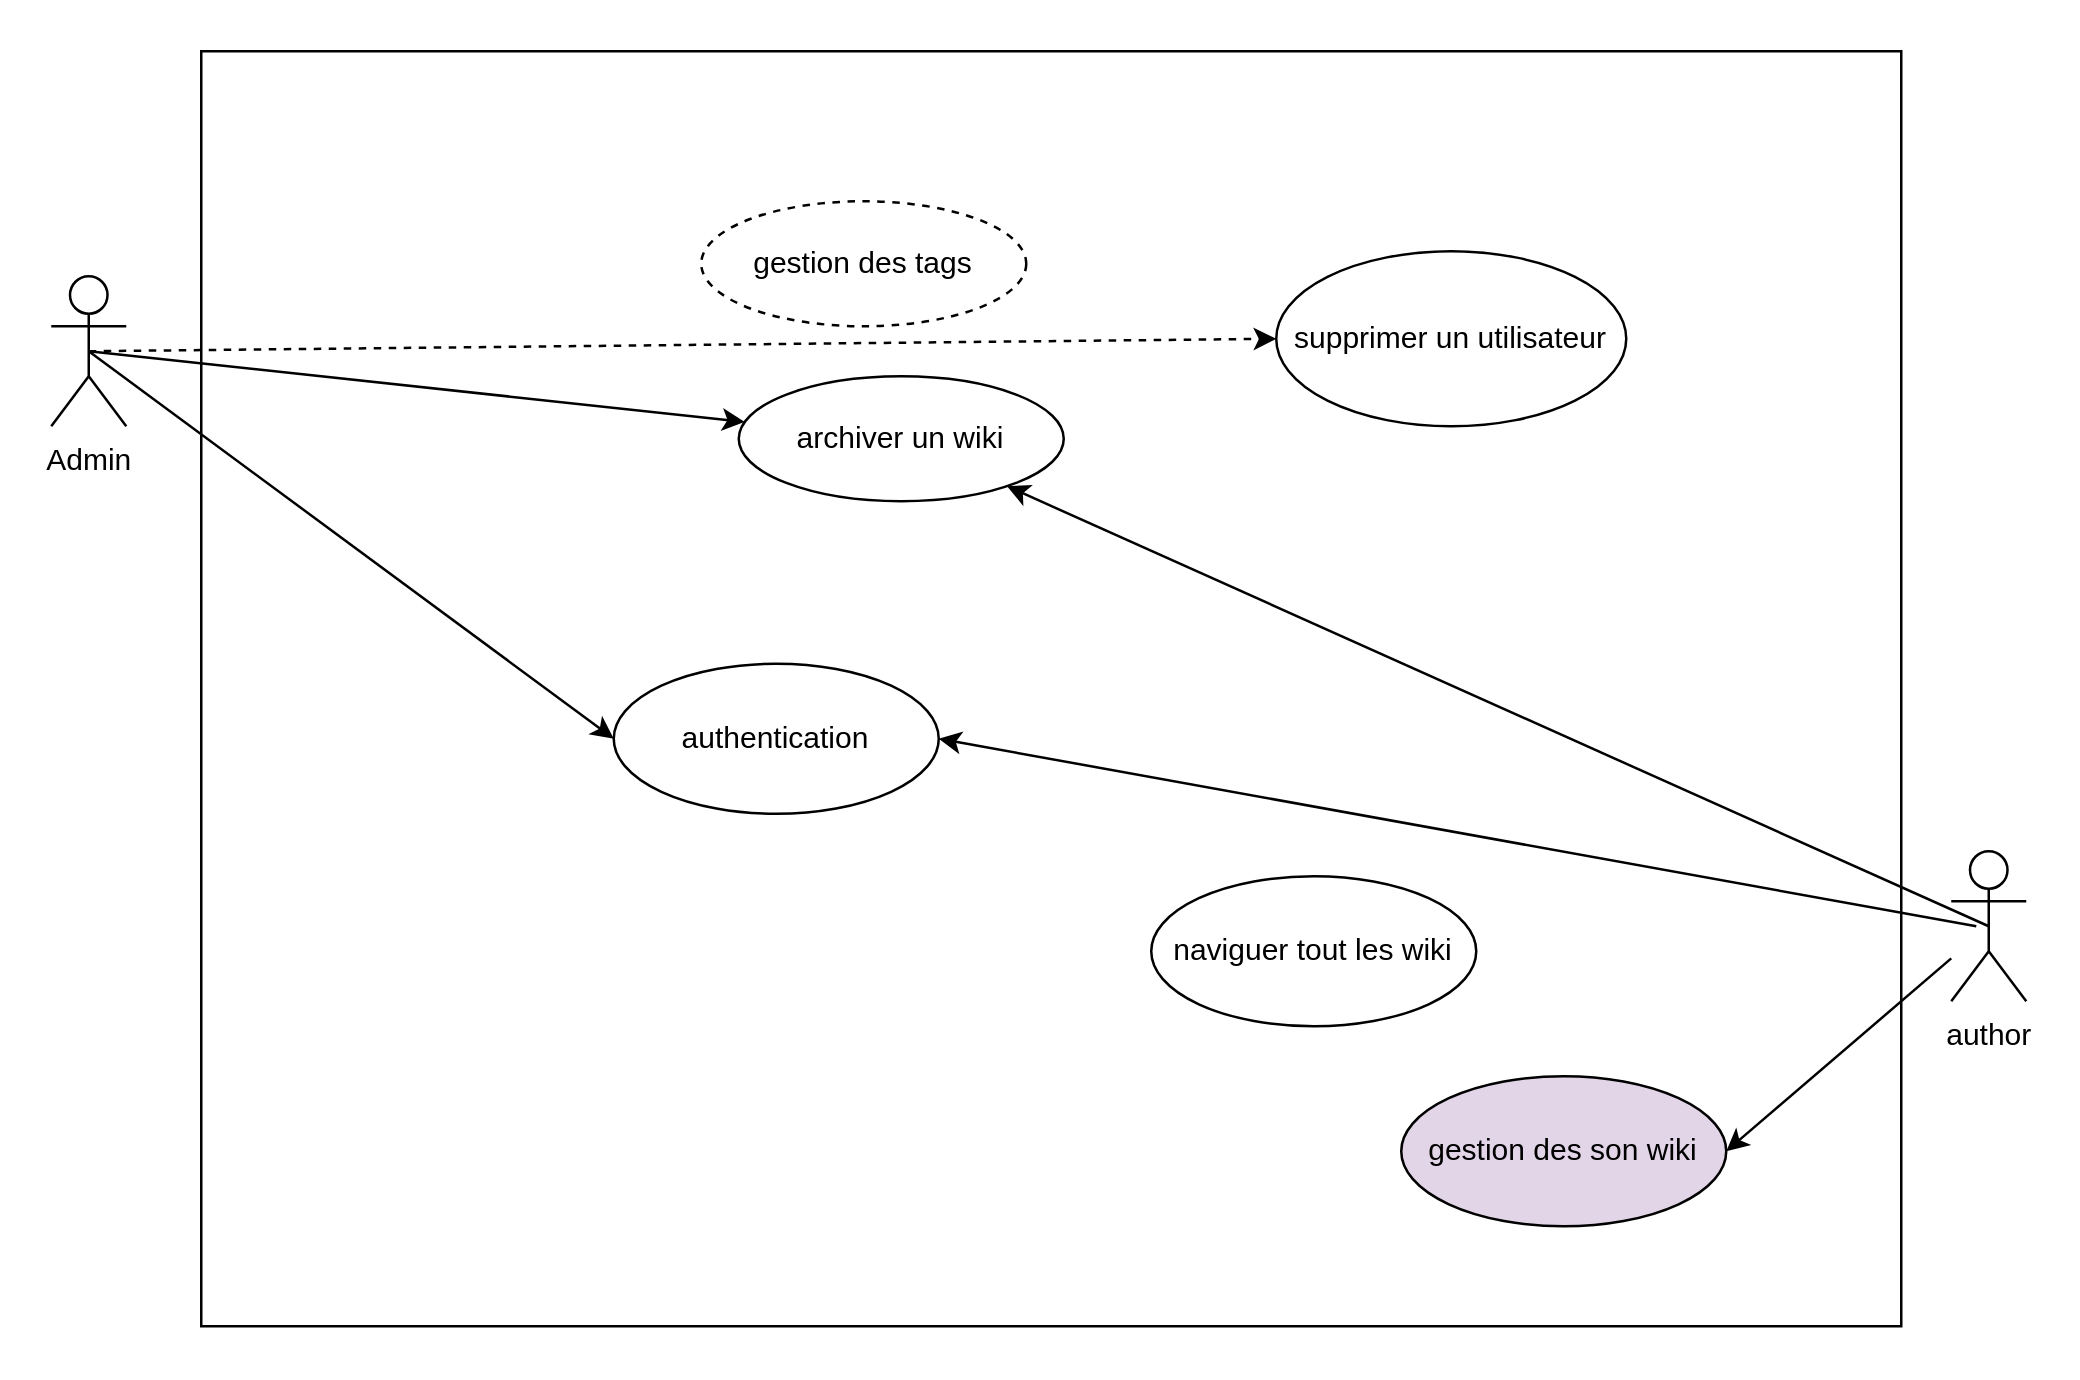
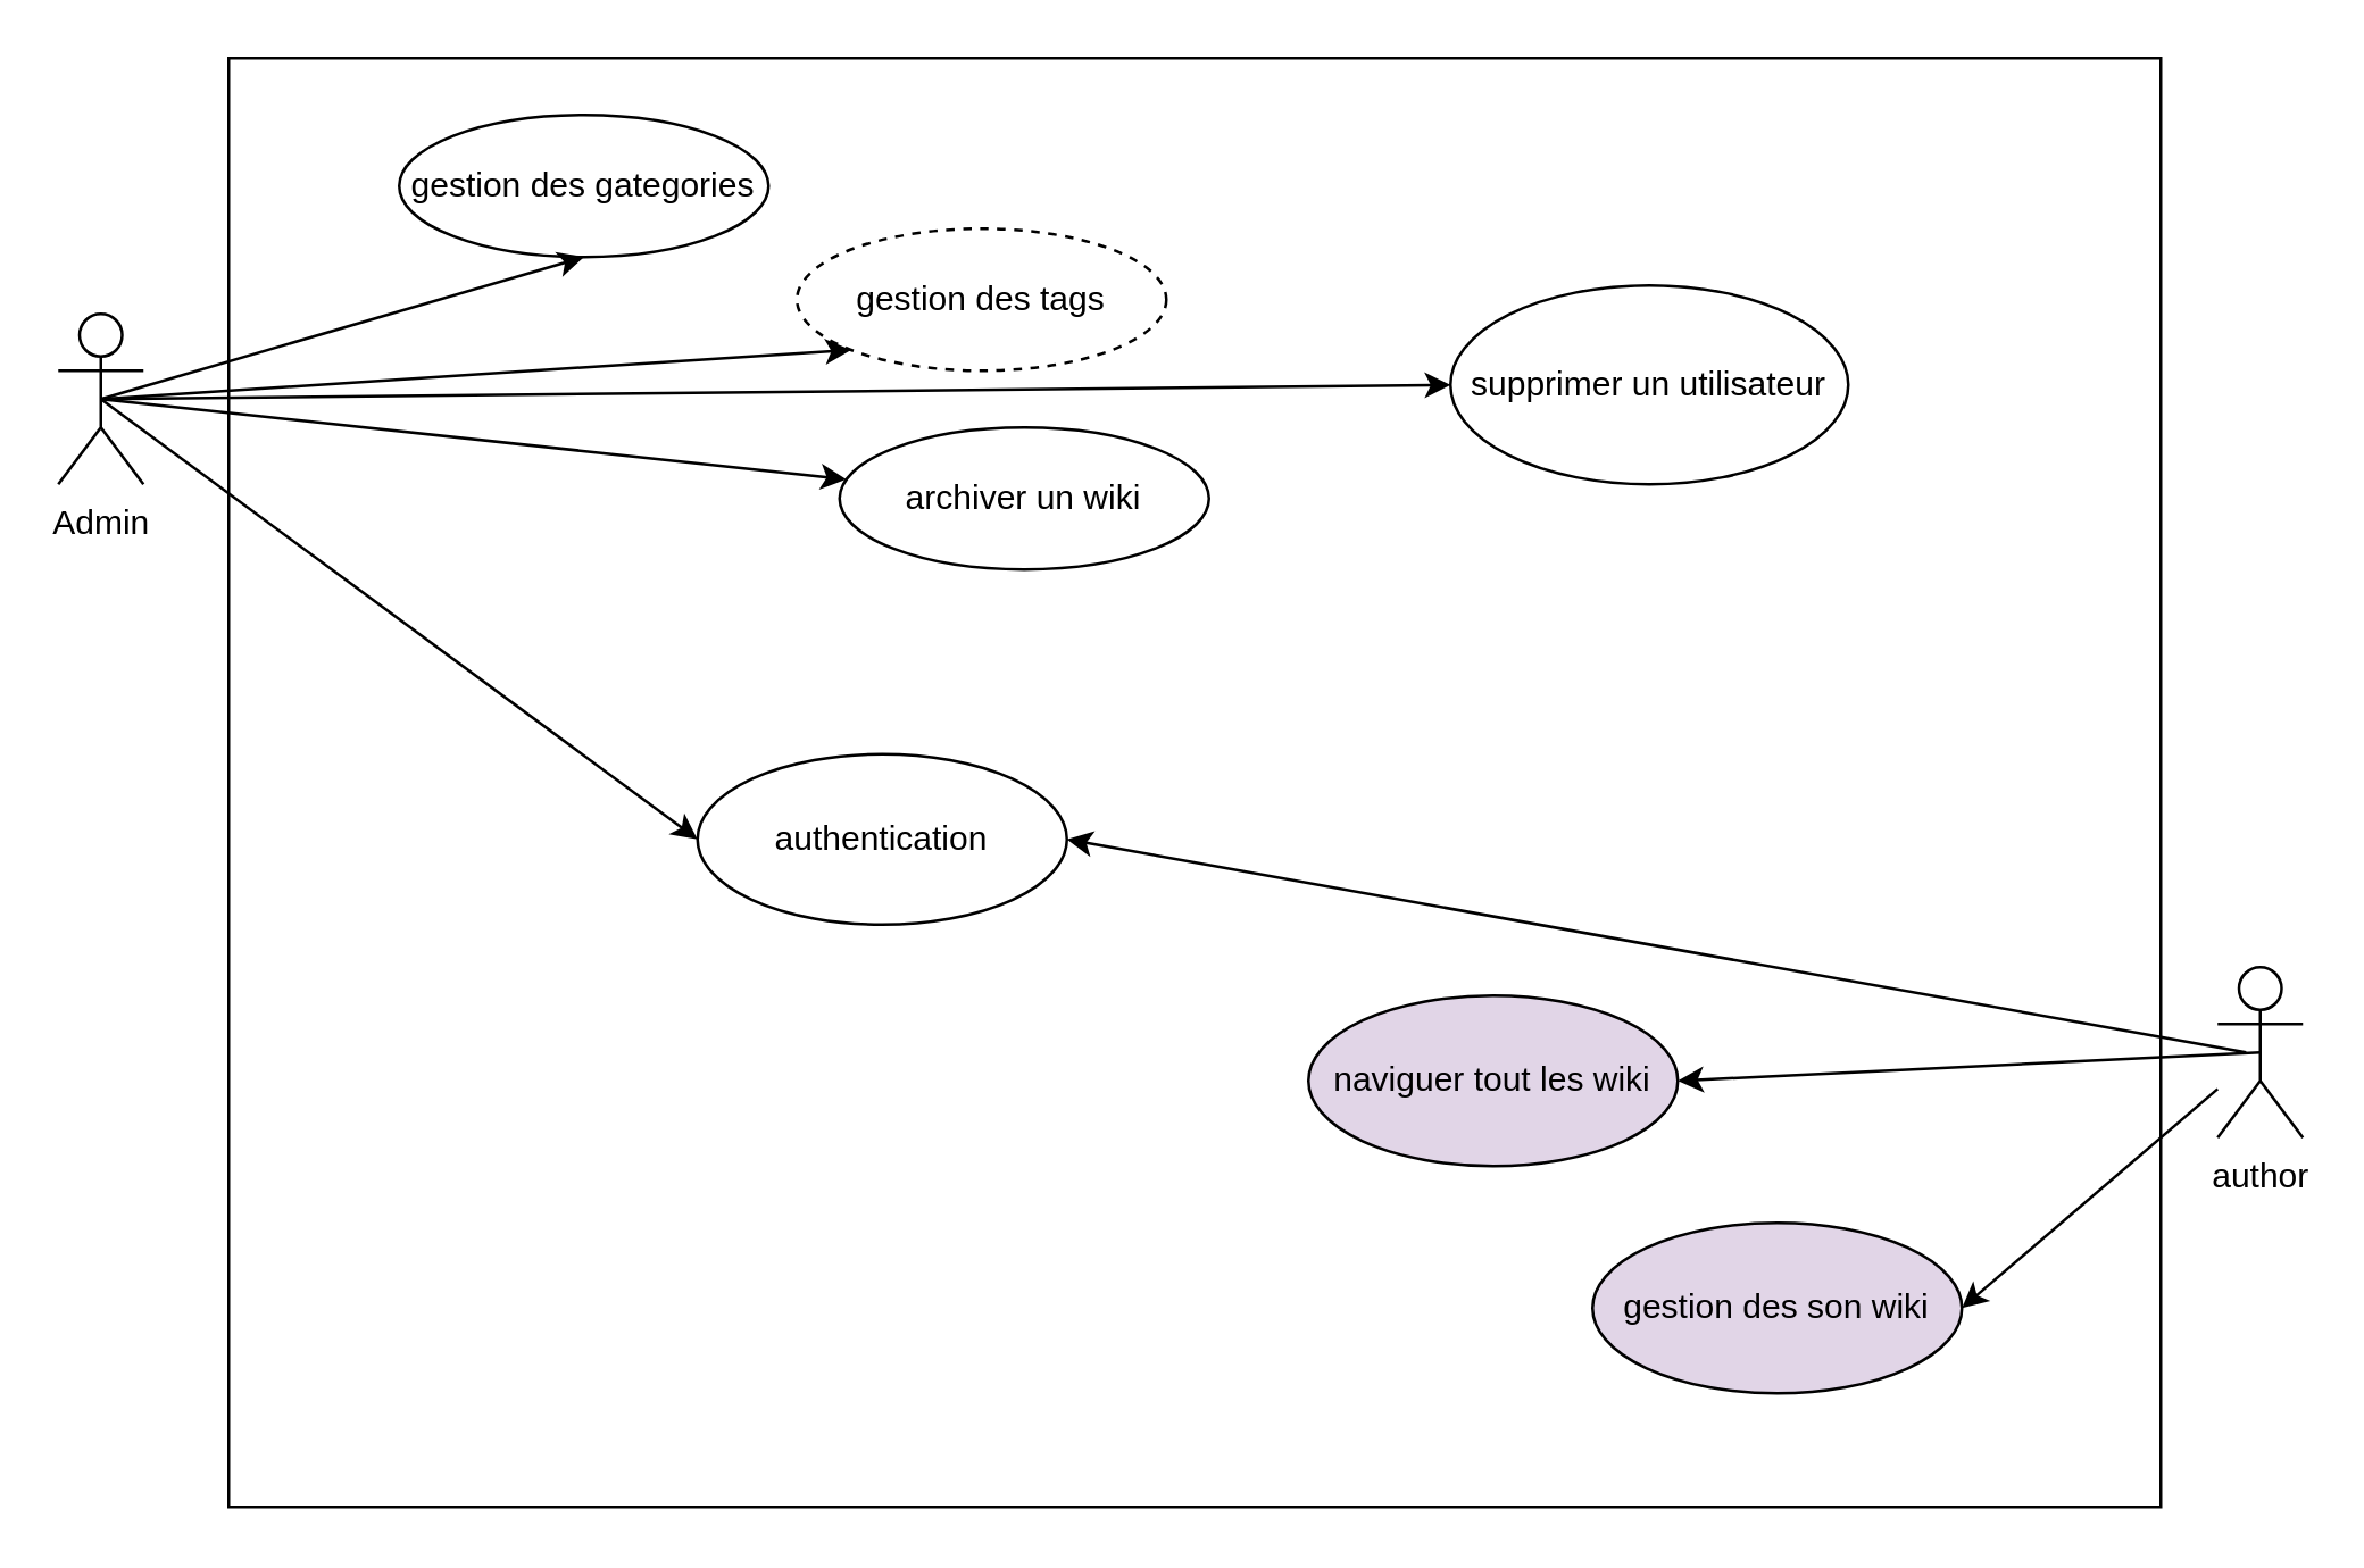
+ <mxCell id="4" value="gestion des gategories" style="ellipse;whiteSpace=wrap;html=1;" vertex="1" parent="1"><mxGeometry x="140" y="40" width="130" height="50" as="geometry" /></mxCell>
+ <mxCell id="8" value="" style="endArrow=classic;html=1;exitX=0.5;exitY=0.5;exitDx=0;exitDy=0;exitPerimeter=0;entryX=0.5;entryY=1;entryDx=0;entryDy=0;" edge="1" parent="1" source="3" target="4"><mxGeometry width="50" height="50" relative="1" as="geometry"><mxPoint x="250" y="140" as="sourcePoint" /><mxPoint x="300" y="90" as="targetPoint" /></mxGeometry></mxCell>
+ <mxCell id="9" value="" style="endArrow=classic;html=1;entryX=0;entryY=1;entryDx=0;entryDy=0;exitX=0.5;exitY=0.5;exitDx=0;exitDy=0;exitPerimeter=0;" edge="1" parent="1" source="3" target="5"><mxGeometry width="50" height="50" relative="1" as="geometry"><mxPoint x="45" y="150" as="sourcePoint" /><mxPoint x="215" y="100" as="targetPoint" /></mxGeometry></mxCell>
- <mxCell id="11" value="" style="endArrow=classic;html=1;exitX=0.5;exitY=0.5;exitDx=0;exitDy=0;exitPerimeter=0;entryX=0;entryY=0.5;entryDx=0;entryDy=0;dashed=1;" edge="1" parent="1" source="3" target="6"><mxGeometry width="50" height="50" relative="1" as="geometry"><mxPoint x="45" y="150" as="sourcePoint" /><mxPoint x="307.388" y="178.286" as="targetPoint" /></mxGeometry></mxCell>
+ <mxCell id="11" value="" style="endArrow=classic;html=1;exitX=0.5;exitY=0.5;exitDx=0;exitDy=0;exitPerimeter=0;entryX=0;entryY=0.5;entryDx=0;entryDy=0;" edge="1" parent="1" source="3" target="6"><mxGeometry width="50" height="50" relative="1" as="geometry"><mxPoint x="45" y="150" as="sourcePoint" /><mxPoint x="307.388" y="178.286" as="targetPoint" /></mxGeometry></mxCell>
- <mxCell id="15" value="" style="endArrow=classic;html=1;exitX=0.5;exitY=0.5;exitDx=0;exitDy=0;exitPerimeter=0;" edge="1" parent="1" source="12" target="7"><mxGeometry width="50" height="50" relative="1" as="geometry"><mxPoint x="180" y="321.7" as="sourcePoint" /><mxPoint x="442.378" y="350" as="targetPoint" /></mxGeometry></mxCell>
+ <mxCell id="15" value="" style="endArrow=classic;html=1;exitX=0.5;exitY=0.5;exitDx=0;exitDy=0;exitPerimeter=0;entryX=1;entryY=0.5;entryDx=0;entryDy=0;" edge="1" parent="1" source="12" target="14"><mxGeometry width="50" height="50" relative="1" as="geometry"><mxPoint x="180" y="321.7" as="sourcePoint" /><mxPoint x="442.378" y="350" as="targetPoint" /></mxGeometry></mxCell>
- <mxCell id="14" value="naviguer tout les wiki" style="ellipse;whiteSpace=wrap;html=1;" vertex="1" parent="1"><mxGeometry x="460" y="350" width="130" height="60" as="geometry" /></mxCell>
+ <mxCell id="14" value="naviguer tout les wiki" style="ellipse;whiteSpace=wrap;html=1;fillColor=#e1d5e7;" vertex="1" parent="1"><mxGeometry x="460" y="350" width="130" height="60" as="geometry" /></mxCell>
